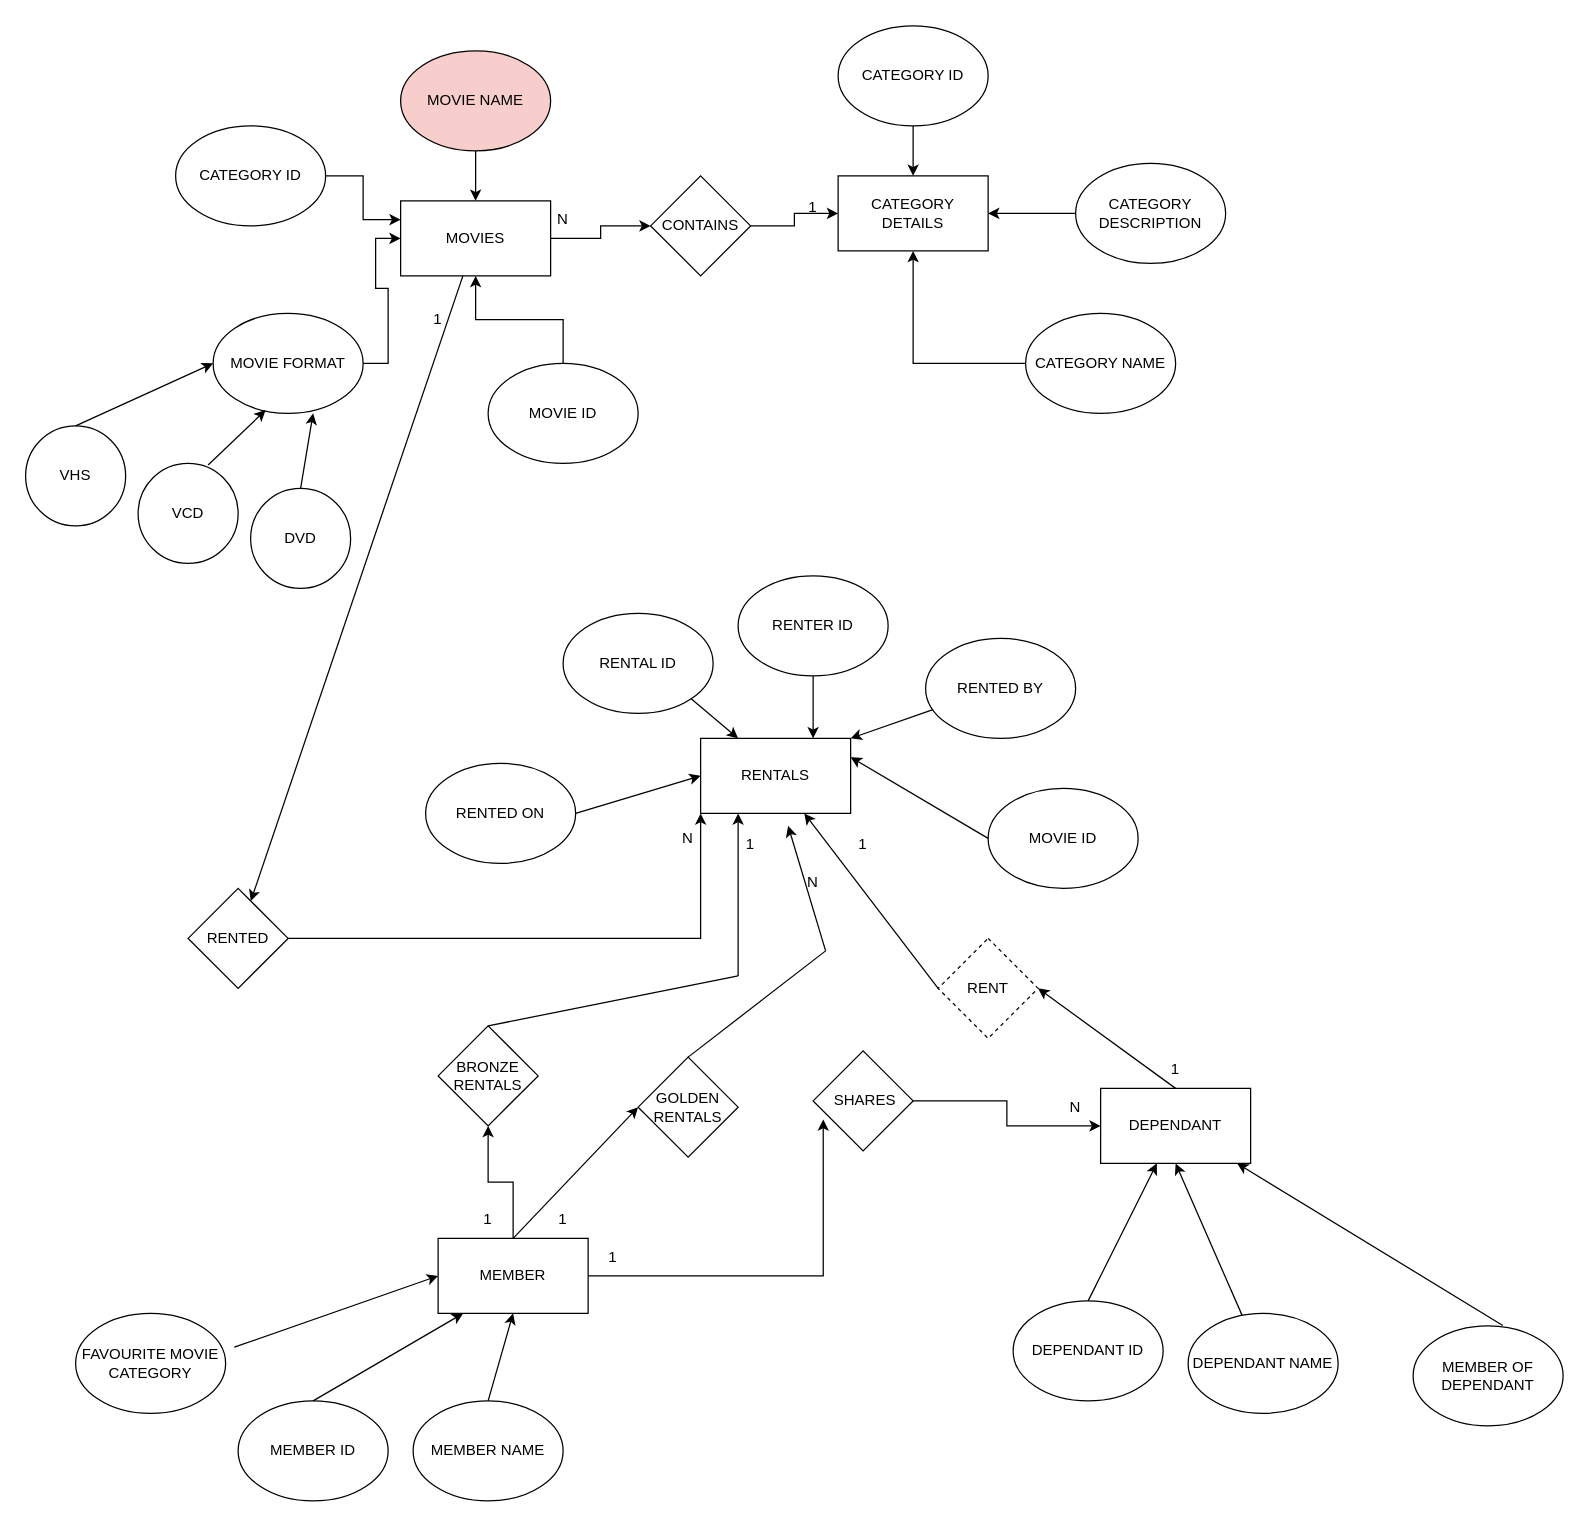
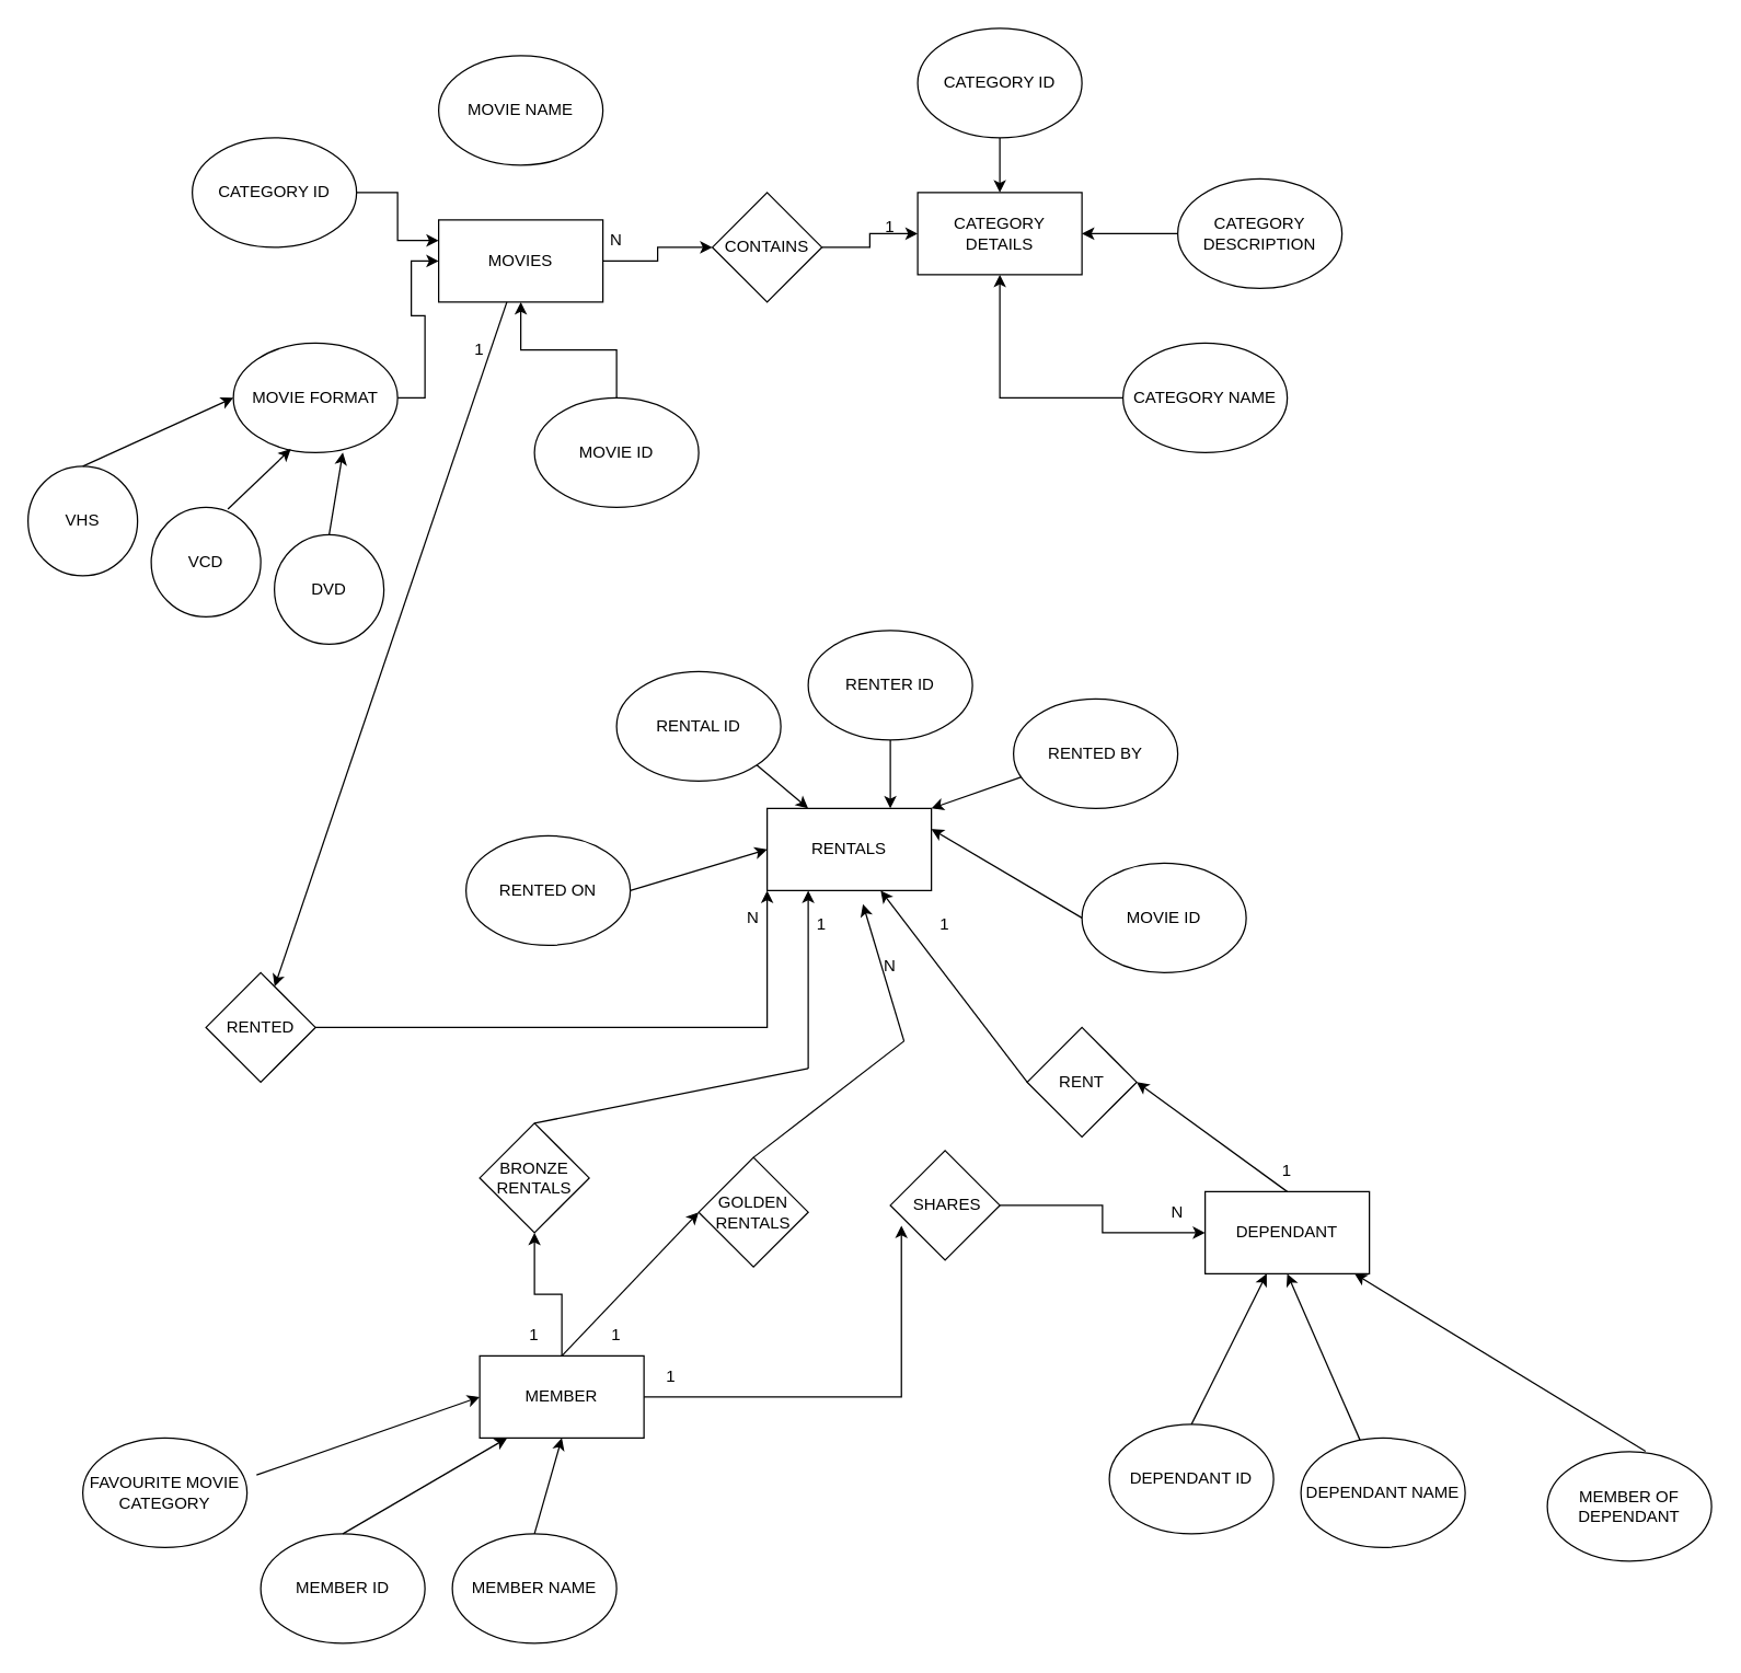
- <mxCell id="7" value="MOVIE NAME" style="ellipse;whiteSpace=wrap;html=1;fillColor=#f8cecc;" vertex="1" parent="1"><mxGeometry x="320" y="40" width="120" height="80" as="geometry" /></mxCell>
+ <mxCell id="7" value="MOVIE NAME" style="ellipse;whiteSpace=wrap;html=1;" vertex="1" parent="1"><mxGeometry x="320" y="40" width="120" height="80" as="geometry" /></mxCell>
- <mxCell id="6" style="edgeStyle=orthogonalEdgeStyle;rounded=0;orthogonalLoop=1;jettySize=auto;html=1;entryX=0.5;entryY=0;entryDx=0;entryDy=0;" edge="1" parent="1" source="7" target="3"><mxGeometry relative="1" as="geometry" /></mxCell>
- <mxCell id="65" value="RENT" style="rhombus;whiteSpace=wrap;html=1;dashed=1;" vertex="1" parent="1"><mxGeometry x="750" y="750" width="80" height="80" as="geometry" /></mxCell>
+ <mxCell id="65" value="RENT" style="rhombus;whiteSpace=wrap;html=1;" vertex="1" parent="1"><mxGeometry x="750" y="750" width="80" height="80" as="geometry" /></mxCell>
